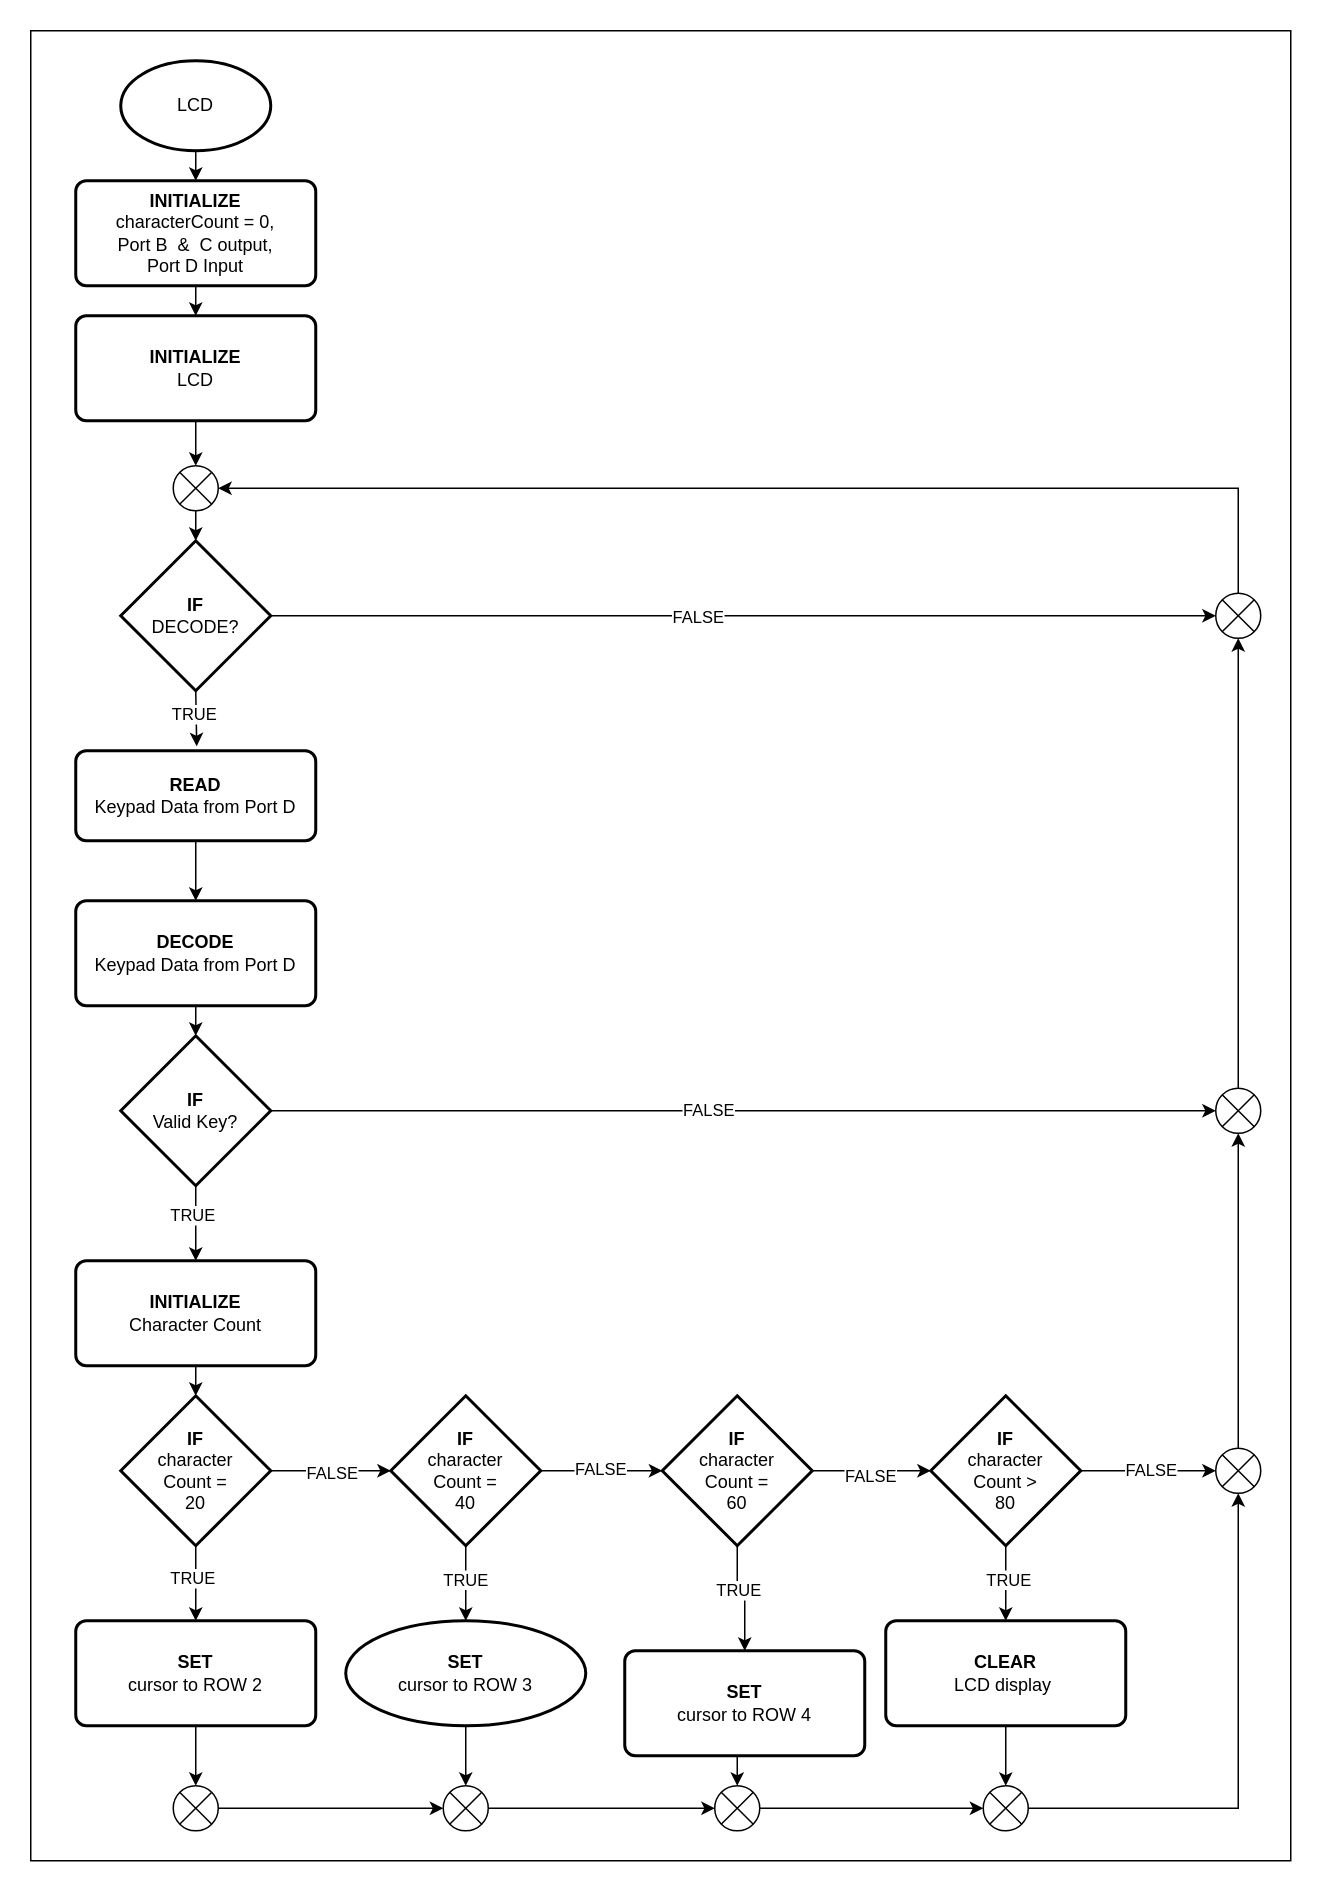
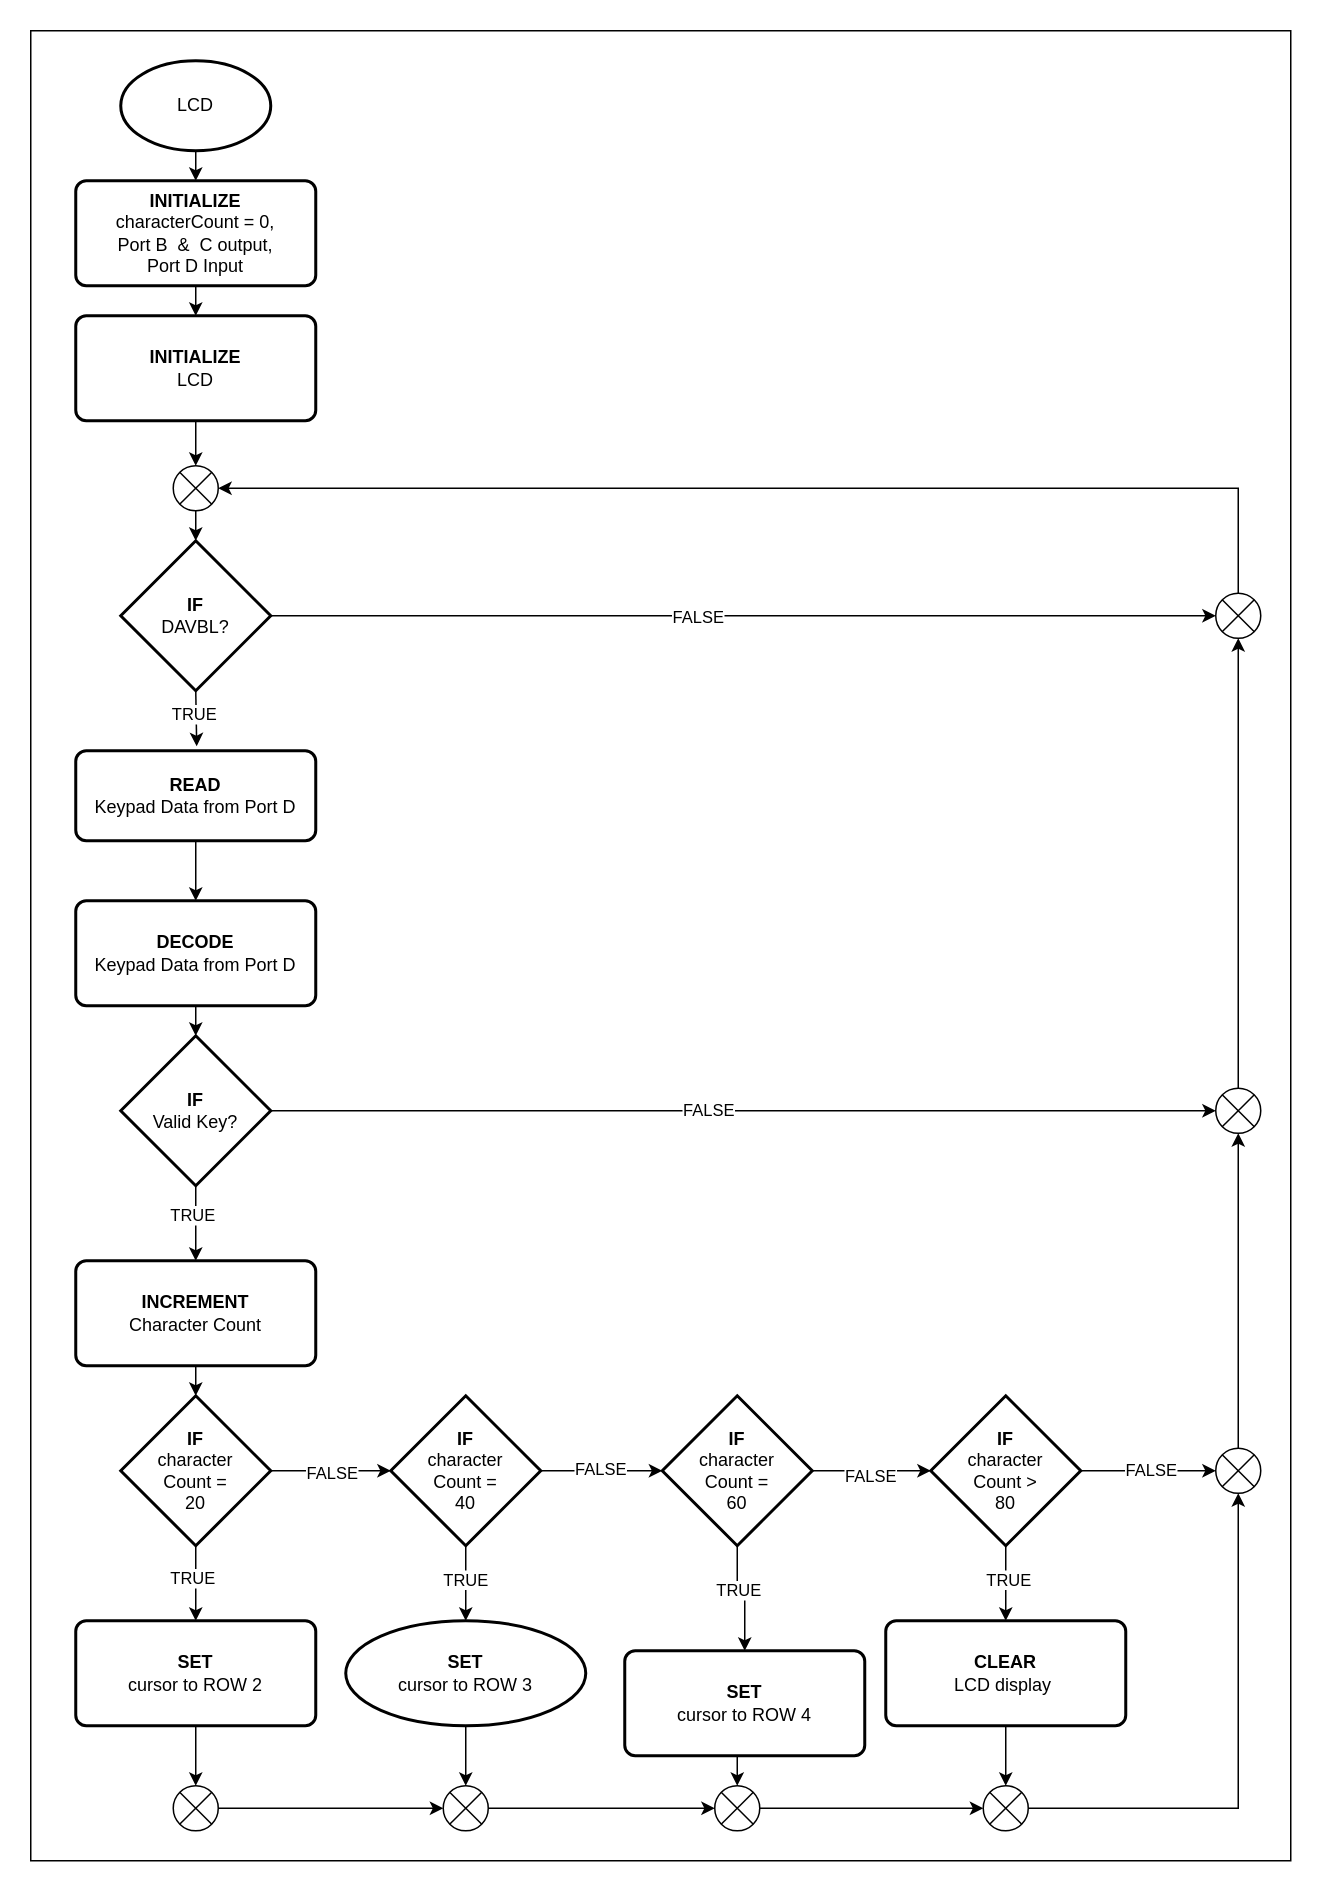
- <mxCell id="6" value="&lt;b&gt;IF&lt;/b&gt;&lt;br&gt;DECODE?" style="strokeWidth=2;html=1;shape=mxgraph.flowchart.decision;whiteSpace=wrap;" vertex="1" parent="1"><mxGeometry x="80" y="360" width="100" height="100" as="geometry" /></mxCell>
+ <mxCell id="6" value="&lt;b&gt;IF&lt;/b&gt;&lt;br&gt;DAVBL?" style="strokeWidth=2;html=1;shape=mxgraph.flowchart.decision;whiteSpace=wrap;" vertex="1" parent="1"><mxGeometry x="80" y="360" width="100" height="100" as="geometry" /></mxCell>
- <mxCell id="25" value="&lt;b&gt;INITIALIZE&lt;br&gt;&lt;/b&gt;Character Count" style="rounded=1;whiteSpace=wrap;html=1;absoluteArcSize=1;arcSize=14;strokeWidth=2;" vertex="1" parent="1"><mxGeometry x="50" y="840" width="160" height="70" as="geometry" /></mxCell>
+ <mxCell id="25" value="&lt;b&gt;INCREMENT&lt;br&gt;&lt;/b&gt;Character Count" style="rounded=1;whiteSpace=wrap;html=1;absoluteArcSize=1;arcSize=14;strokeWidth=2;" vertex="1" parent="1"><mxGeometry x="50" y="840" width="160" height="70" as="geometry" /></mxCell>
